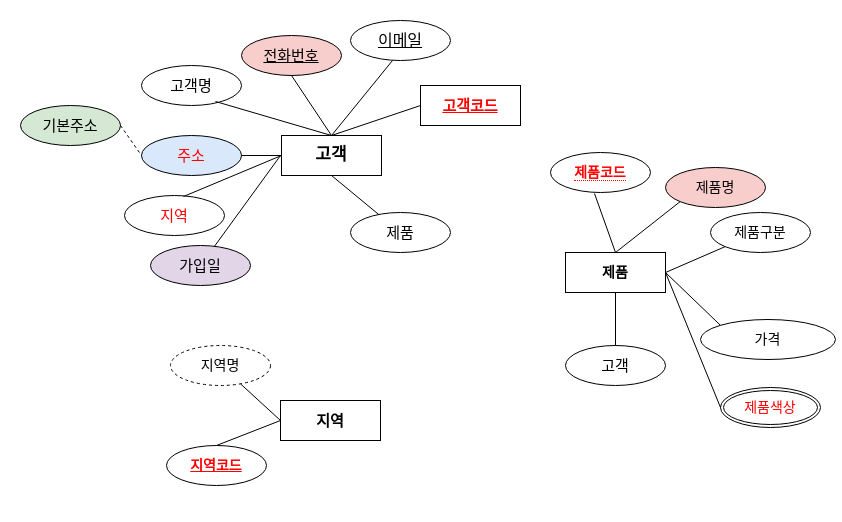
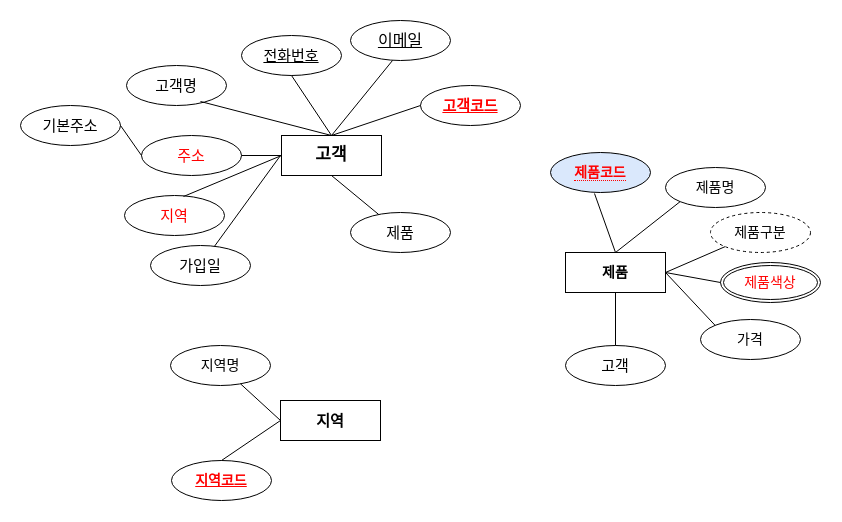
- <mxCell id="5" value="&lt;span&gt;전화번호&lt;/span&gt;" style="ellipse;whiteSpace=wrap;html=1;align=center;fontSize=15;fontStyle=4;fillColor=#f8cecc;" parent="1" vertex="1"><mxGeometry x="241" y="35" width="100" height="40" as="geometry" /></mxCell>
+ <mxCell id="5" value="&lt;span&gt;전화번호&lt;/span&gt;" style="ellipse;whiteSpace=wrap;html=1;align=center;fontSize=15;fontStyle=4" parent="1" vertex="1"><mxGeometry x="241" y="35" width="100" height="40" as="geometry" /></mxCell>
- <mxCell id="3" value="고객명" style="ellipse;whiteSpace=wrap;html=1;align=center;fontSize=15;" parent="1" vertex="1"><mxGeometry x="141" y="65" width="100" height="40" as="geometry" /></mxCell>
+ <mxCell id="3" value="고객명" style="ellipse;whiteSpace=wrap;html=1;align=center;fontSize=15;" parent="1" vertex="1"><mxGeometry x="126" y="65" width="100" height="40" as="geometry" /></mxCell>
- <mxCell id="15" value="&lt;u&gt;&lt;b&gt;고객코드&lt;/b&gt;&lt;/u&gt;" style="whiteSpace=wrap;html=1;align=center;fontSize=15;fontColor=#FF0000;rounded=0;" parent="1" vertex="1"><mxGeometry x="420" y="85" width="100" height="40" as="geometry" /></mxCell>
+ <mxCell id="15" value="&lt;u&gt;&lt;b&gt;고객코드&lt;/b&gt;&lt;/u&gt;" style="ellipse;whiteSpace=wrap;html=1;align=center;fontSize=15;fontColor=#FF0000;" parent="1" vertex="1"><mxGeometry x="420" y="85" width="100" height="40" as="geometry" /></mxCell>
- <mxCell id="17" value="기본주소" style="ellipse;whiteSpace=wrap;html=1;align=center;fontSize=15;fillColor=#d5e8d4;" parent="1" vertex="1"><mxGeometry x="20" y="105" width="100" height="40" as="geometry" /></mxCell>
+ <mxCell id="17" value="기본주소" style="ellipse;whiteSpace=wrap;html=1;align=center;fontSize=15;" parent="1" vertex="1"><mxGeometry x="20" y="105" width="100" height="40" as="geometry" /></mxCell>
- <mxCell id="18" value="" style="endArrow=none;html=1;rounded=0;exitX=1;exitY=0.5;exitDx=0;exitDy=0;entryX=0;entryY=0.5;entryDx=0;entryDy=0;dashed=1;" parent="1" source="17" target="9" edge="1"><mxGeometry relative="1" as="geometry"><mxPoint x="281" y="95" as="sourcePoint" /><mxPoint x="441" y="95" as="targetPoint" /></mxGeometry></mxCell>
+ <mxCell id="18" value="" style="endArrow=none;html=1;rounded=0;exitX=1;exitY=0.5;exitDx=0;exitDy=0;entryX=0;entryY=0.5;entryDx=0;entryDy=0;" parent="1" source="17" target="9" edge="1"><mxGeometry relative="1" as="geometry"><mxPoint x="281" y="95" as="sourcePoint" /><mxPoint x="441" y="95" as="targetPoint" /></mxGeometry></mxCell>
- <mxCell id="9" value="주소" style="ellipse;whiteSpace=wrap;html=1;align=center;fontSize=15;fontColor=#FF0000;fillColor=#dae8fc;" parent="1" vertex="1"><mxGeometry x="141" y="135" width="100" height="40" as="geometry" /></mxCell>
+ <mxCell id="9" value="주소" style="ellipse;whiteSpace=wrap;html=1;align=center;fontSize=15;fontColor=#FF0000;" parent="1" vertex="1"><mxGeometry x="141" y="135" width="100" height="40" as="geometry" /></mxCell>
- <mxCell id="25" value="&lt;span style=&quot;border-bottom: 1px dotted; font-size: 14px;&quot;&gt;제품코드&lt;/span&gt;" style="ellipse;whiteSpace=wrap;html=1;align=center;fontSize=14;fontStyle=1;fontColor=#FF0000;" parent="1" vertex="1"><mxGeometry x="550" y="152" width="100" height="40" as="geometry" /></mxCell>
+ <mxCell id="25" value="&lt;span style=&quot;border-bottom: 1px dotted; font-size: 14px;&quot;&gt;제품코드&lt;/span&gt;" style="ellipse;whiteSpace=wrap;html=1;align=center;fontSize=14;fontStyle=1;fontColor=#FF0000;fillColor=#dae8fc;" parent="1" vertex="1"><mxGeometry x="550" y="152" width="100" height="40" as="geometry" /></mxCell>
- <mxCell id="26" value="제품명" style="ellipse;whiteSpace=wrap;html=1;align=center;fontSize=14;fillColor=#f8cecc;" parent="1" vertex="1"><mxGeometry x="665" y="167" width="100" height="40" as="geometry" /></mxCell>
+ <mxCell id="26" value="제품명" style="ellipse;whiteSpace=wrap;html=1;align=center;fontSize=14;" parent="1" vertex="1"><mxGeometry x="665" y="167" width="100" height="40" as="geometry" /></mxCell>
- <mxCell id="34" value="제품구분" style="ellipse;whiteSpace=wrap;html=1;align=center;fontSize=14;" parent="1" vertex="1"><mxGeometry x="710" y="212" width="100" height="40" as="geometry" /></mxCell>
+ <mxCell id="34" value="제품구분" style="ellipse;whiteSpace=wrap;html=1;align=center;fontSize=14;dashed=1;" parent="1" vertex="1"><mxGeometry x="710" y="212" width="100" height="40" as="geometry" /></mxCell>
- <mxCell id="12" value="가입일" style="ellipse;whiteSpace=wrap;html=1;align=center;fontSize=15;fillColor=#e1d5e7;" parent="1" vertex="1"><mxGeometry x="150" y="245" width="100" height="40" as="geometry" /></mxCell>
+ <mxCell id="12" value="가입일" style="ellipse;whiteSpace=wrap;html=1;align=center;fontSize=15;" parent="1" vertex="1"><mxGeometry x="150" y="245" width="100" height="40" as="geometry" /></mxCell>
- <mxCell id="27" value="가격" style="ellipse;whiteSpace=wrap;html=1;align=center;fontSize=14;" parent="1" vertex="1"><mxGeometry x="700" y="319" width="135" height="40" as="geometry" /></mxCell>
+ <mxCell id="27" value="가격" style="ellipse;whiteSpace=wrap;html=1;align=center;fontSize=14;" parent="1" vertex="1"><mxGeometry x="700" y="319" width="100" height="40" as="geometry" /></mxCell>
- <mxCell id="20" value="지역명" style="ellipse;whiteSpace=wrap;html=1;align=center;fontSize=14;dashed=1;" parent="1" vertex="1"><mxGeometry x="170" y="345" width="100" height="40" as="geometry" /></mxCell>
+ <mxCell id="20" value="지역명" style="ellipse;whiteSpace=wrap;html=1;align=center;fontSize=14;" parent="1" vertex="1"><mxGeometry x="170" y="345" width="100" height="40" as="geometry" /></mxCell>
- <mxCell id="28" value="제품색상" style="ellipse;shape=doubleEllipse;margin=3;whiteSpace=wrap;html=1;align=center;fontSize=14;fontColor=#FF0000;" parent="1" vertex="1"><mxGeometry x="720" y="387" width="100" height="40" as="geometry" /></mxCell>
+ <mxCell id="28" value="제품색상" style="ellipse;shape=doubleEllipse;margin=3;whiteSpace=wrap;html=1;align=center;fontSize=14;fontColor=#FF0000;" parent="1" vertex="1"><mxGeometry x="720" y="262" width="100" height="40" as="geometry" /></mxCell>
- <mxCell id="21" value="지역코드" style="ellipse;whiteSpace=wrap;html=1;align=center;fontStyle=5;fontSize=14;fontColor=#FF0000;" parent="1" vertex="1"><mxGeometry x="166" y="445" width="100" height="40" as="geometry" /></mxCell>
+ <mxCell id="21" value="지역코드" style="ellipse;whiteSpace=wrap;html=1;align=center;fontStyle=5;fontSize=14;fontColor=#FF0000;" parent="1" vertex="1"><mxGeometry x="171" y="460" width="100" height="40" as="geometry" /></mxCell>
